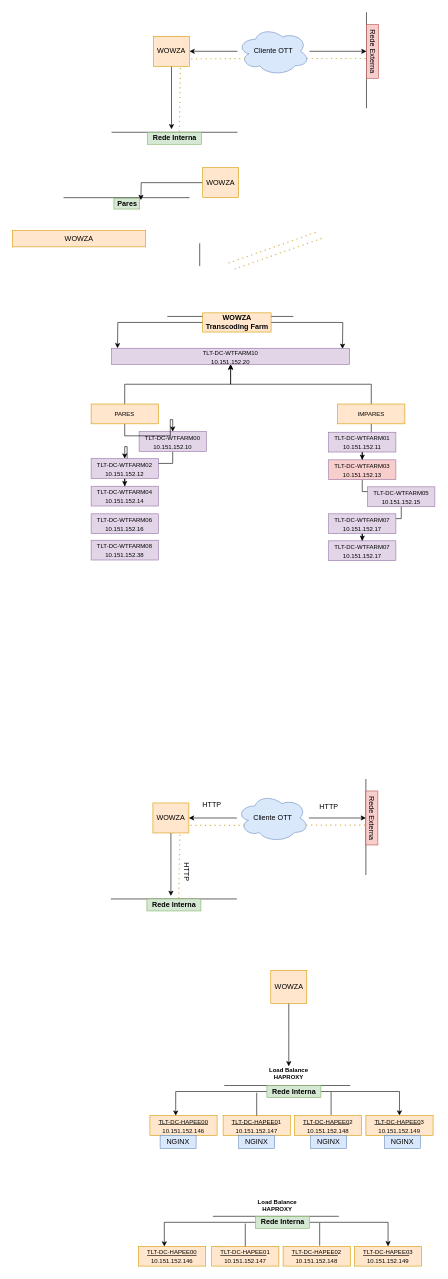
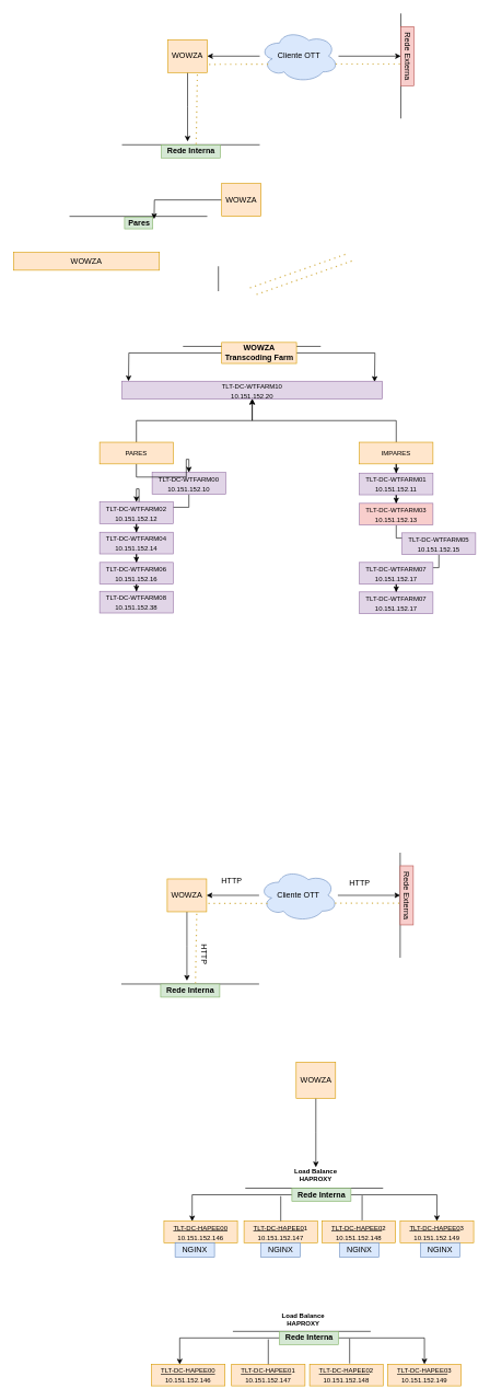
- <mxCell id="75" value="&lt;span style=&quot;font-size: 10px&quot;&gt;IMPARES&lt;/span&gt;" style="rounded=0;whiteSpace=wrap;html=1;fillColor=#ffe6cc;strokeColor=#d79b00;" parent="1" vertex="1"><mxGeometry x="562" y="673" width="112" height="33" as="geometry" /></mxCell>
+ <mxCell id="75" value="&lt;span style=&quot;font-size: 10px&quot;&gt;IMPARES&lt;/span&gt;" style="rounded=0;whiteSpace=wrap;html=1;fillColor=#ffe6cc;strokeColor=#d79b00;" parent="1" vertex="1"><mxGeometry x="547" y="673" width="112" height="33" as="geometry" /></mxCell>
+ <mxCell id="89" value="" style="edgeStyle=orthogonalEdgeStyle;rounded=0;orthogonalLoop=1;jettySize=auto;html=1;fontSize=10;" parent="1" source="90" target="92" edge="1"><mxGeometry relative="1" as="geometry" /></mxCell>
+ <mxCell id="91" value="" style="edgeStyle=orthogonalEdgeStyle;rounded=0;orthogonalLoop=1;jettySize=auto;html=1;fontSize=10;" parent="1" source="92" target="93" edge="1"><mxGeometry relative="1" as="geometry" /></mxCell>
